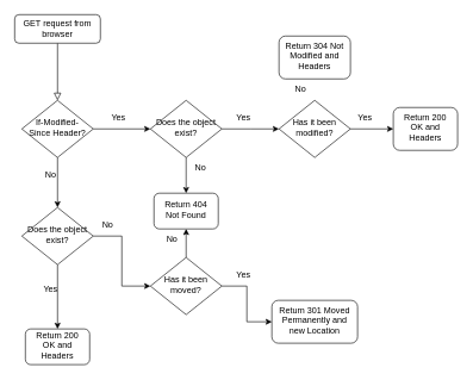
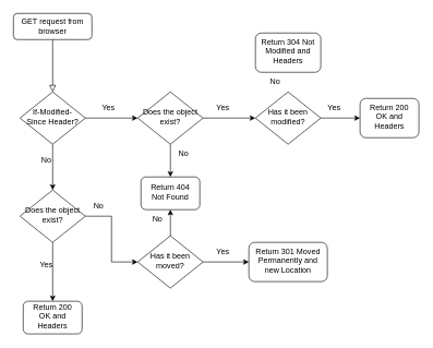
- <mxCell id="28" value="Return 301 Moved Permanently and new Location" style="rounded=1;whiteSpace=wrap;html=1;shadow=0;strokeWidth=1;spacing=6;spacingTop=-4;" vertex="1" parent="1"><mxGeometry x="380" y="420" width="120" height="60" as="geometry" /></mxCell>
+ <mxCell id="28" value="Return 301 Moved Permanently and new Location" style="rounded=1;whiteSpace=wrap;html=1;shadow=0;strokeWidth=1;spacing=6;spacingTop=-4;" vertex="1" parent="1"><mxGeometry x="380" y="370" width="120" height="60" as="geometry" /></mxCell>
